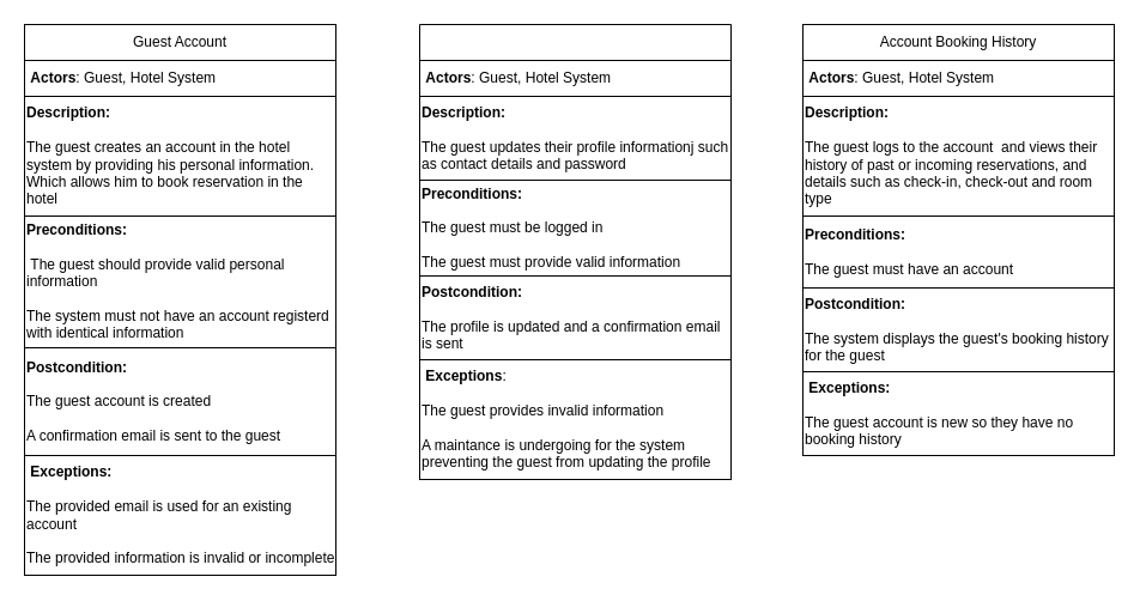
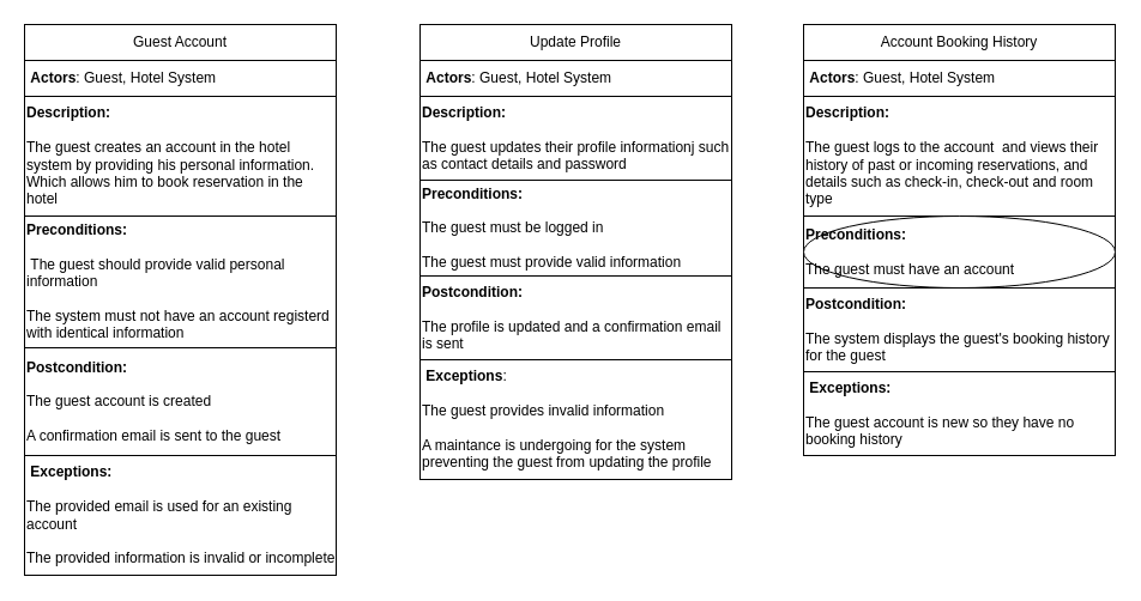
+ <mxCell id="10" value="Update Profile" style="rounded=0;whiteSpace=wrap;html=1;" vertex="1" parent="9"><mxGeometry width="260" height="30" as="geometry" /></mxCell>
- <mxCell id="20" value="&lt;div&gt;&lt;b&gt;&lt;br&gt;&lt;/b&gt;&lt;/div&gt;&lt;b&gt;&lt;div&gt;&lt;b&gt;&lt;br&gt;&lt;/b&gt;&lt;/div&gt;Preconditions:&amp;nbsp;&lt;/b&gt;&lt;div&gt;&lt;br&gt;&lt;/div&gt;&lt;div&gt;The guest must have an account&lt;/div&gt;&lt;div&gt;&lt;br&gt;&lt;/div&gt;&lt;div&gt;&lt;br&gt;&lt;/div&gt;" style="rounded=0;whiteSpace=wrap;html=1;align=left;" vertex="1" parent="16"><mxGeometry y="160" width="260" height="60" as="geometry" /></mxCell>
+ <mxCell id="20" value="&lt;div&gt;&lt;b&gt;&lt;br&gt;&lt;/b&gt;&lt;/div&gt;&lt;b&gt;&lt;div&gt;&lt;b&gt;&lt;br&gt;&lt;/b&gt;&lt;/div&gt;Preconditions:&amp;nbsp;&lt;/b&gt;&lt;div&gt;&lt;br&gt;&lt;/div&gt;&lt;div&gt;The guest must have an account&lt;/div&gt;&lt;div&gt;&lt;br&gt;&lt;/div&gt;&lt;div&gt;&lt;br&gt;&lt;/div&gt;" style="ellipse;whiteSpace=wrap;html=1;align=left;" vertex="1" parent="16"><mxGeometry y="160" width="260" height="60" as="geometry" /></mxCell>
